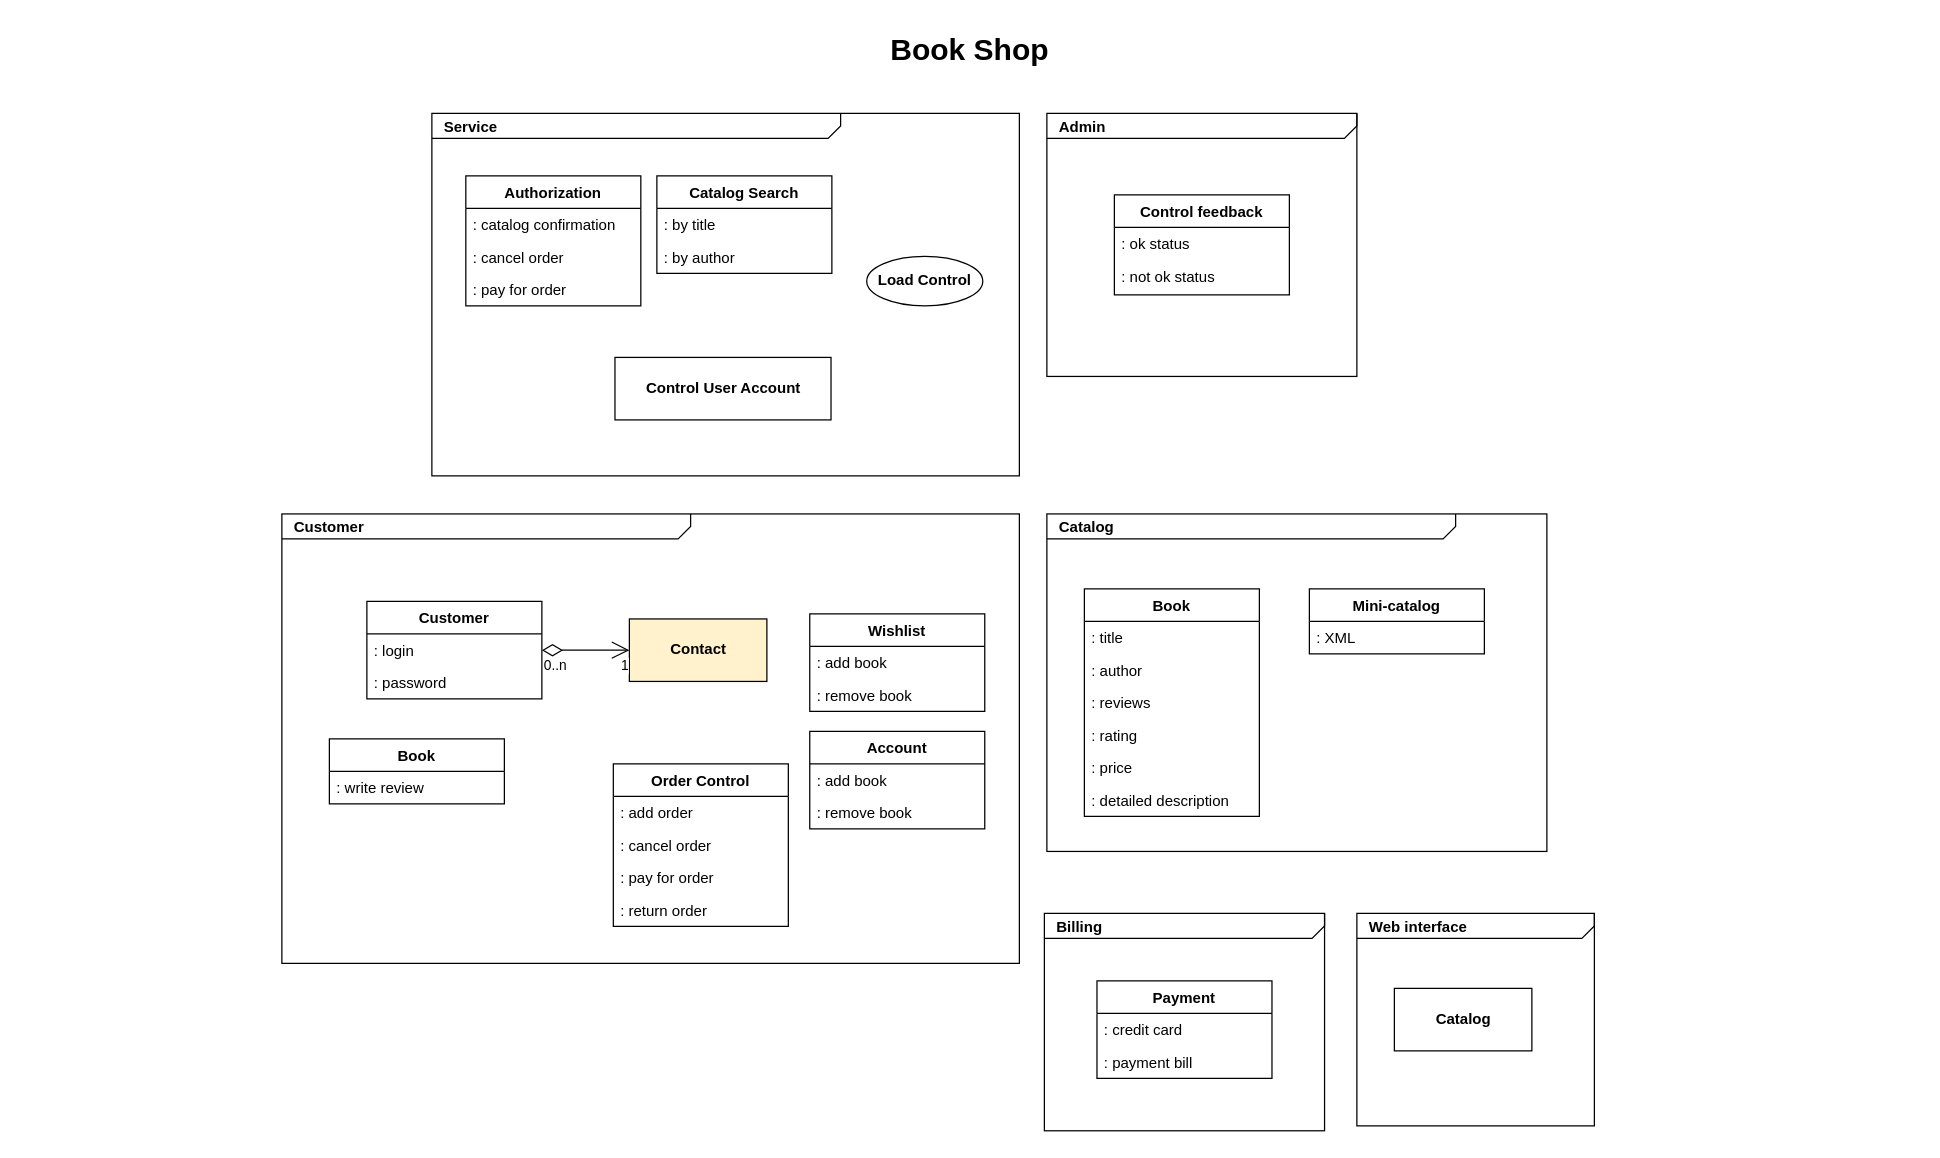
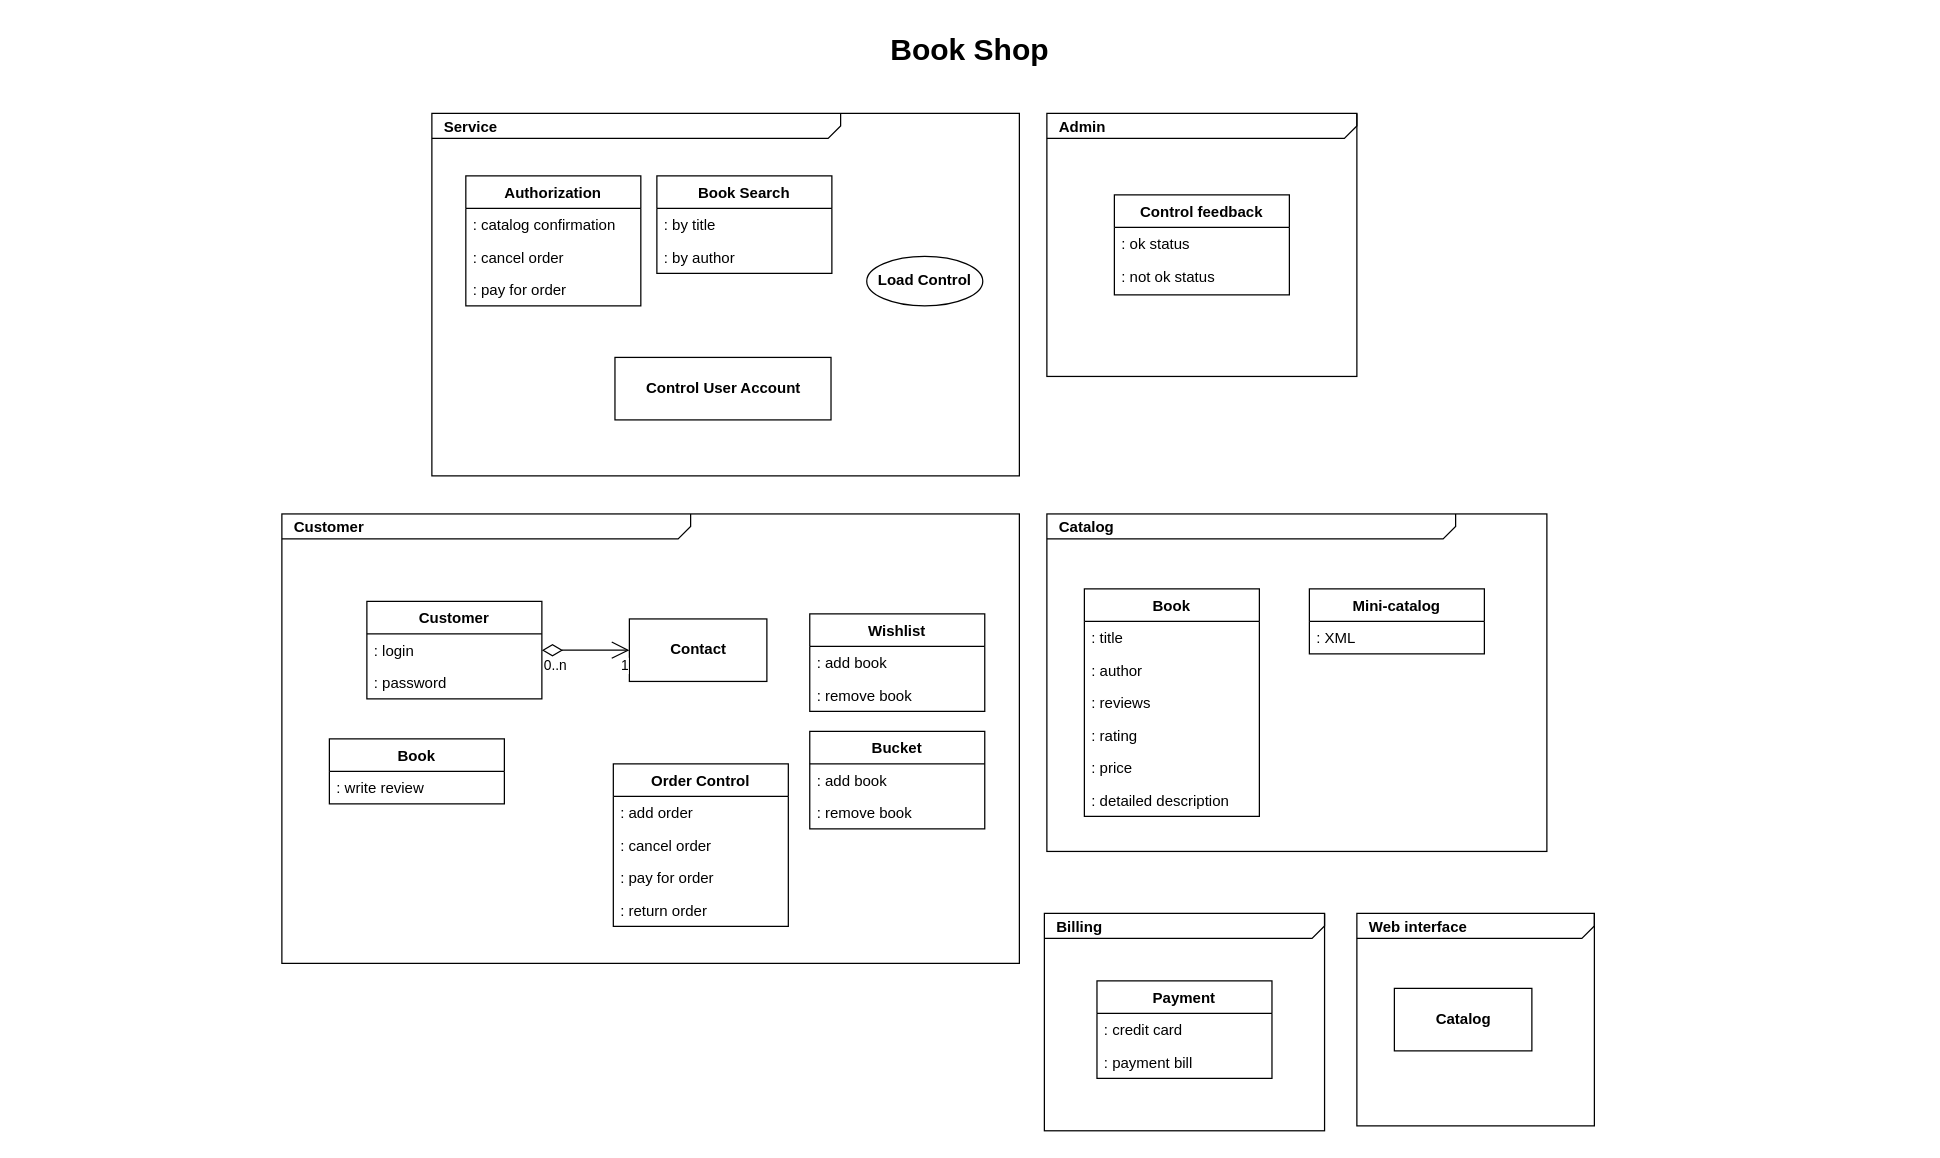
- <mxCell id="45" value="Catalog Search" style="swimlane;fontStyle=1;childLayout=stackLayout;horizontal=1;startSize=26;fillColor=none;horizontalStack=0;resizeParent=1;resizeParentMax=0;resizeLast=0;collapsible=1;marginBottom=0;" vertex="1" parent="1"><mxGeometry x="525" y="140" width="140" height="78" as="geometry" /></mxCell>
+ <mxCell id="45" value="Book Search" style="swimlane;fontStyle=1;childLayout=stackLayout;horizontal=1;startSize=26;fillColor=none;horizontalStack=0;resizeParent=1;resizeParentMax=0;resizeLast=0;collapsible=1;marginBottom=0;" vertex="1" parent="1"><mxGeometry x="525" y="140" width="140" height="78" as="geometry" /></mxCell>
- <mxCell id="10" value="&lt;b&gt;Contact&lt;/b&gt;" style="html=1;fillColor=#fff2cc;" vertex="1" parent="1"><mxGeometry x="503" y="494.45" width="110" height="50" as="geometry" /></mxCell>
+ <mxCell id="10" value="&lt;b&gt;Contact&lt;/b&gt;" style="html=1;" vertex="1" parent="1"><mxGeometry x="503" y="494.45" width="110" height="50" as="geometry" /></mxCell>
- <mxCell id="14" value="Account" style="swimlane;fontStyle=1;childLayout=stackLayout;horizontal=1;startSize=26;fillColor=none;horizontalStack=0;resizeParent=1;resizeParentMax=0;resizeLast=0;collapsible=1;marginBottom=0;" vertex="1" parent="1"><mxGeometry x="647.31" y="584.45" width="140" height="78" as="geometry" /></mxCell>
+ <mxCell id="14" value="Bucket" style="swimlane;fontStyle=1;childLayout=stackLayout;horizontal=1;startSize=26;fillColor=none;horizontalStack=0;resizeParent=1;resizeParentMax=0;resizeLast=0;collapsible=1;marginBottom=0;" vertex="1" parent="1"><mxGeometry x="647.31" y="584.45" width="140" height="78" as="geometry" /></mxCell>
